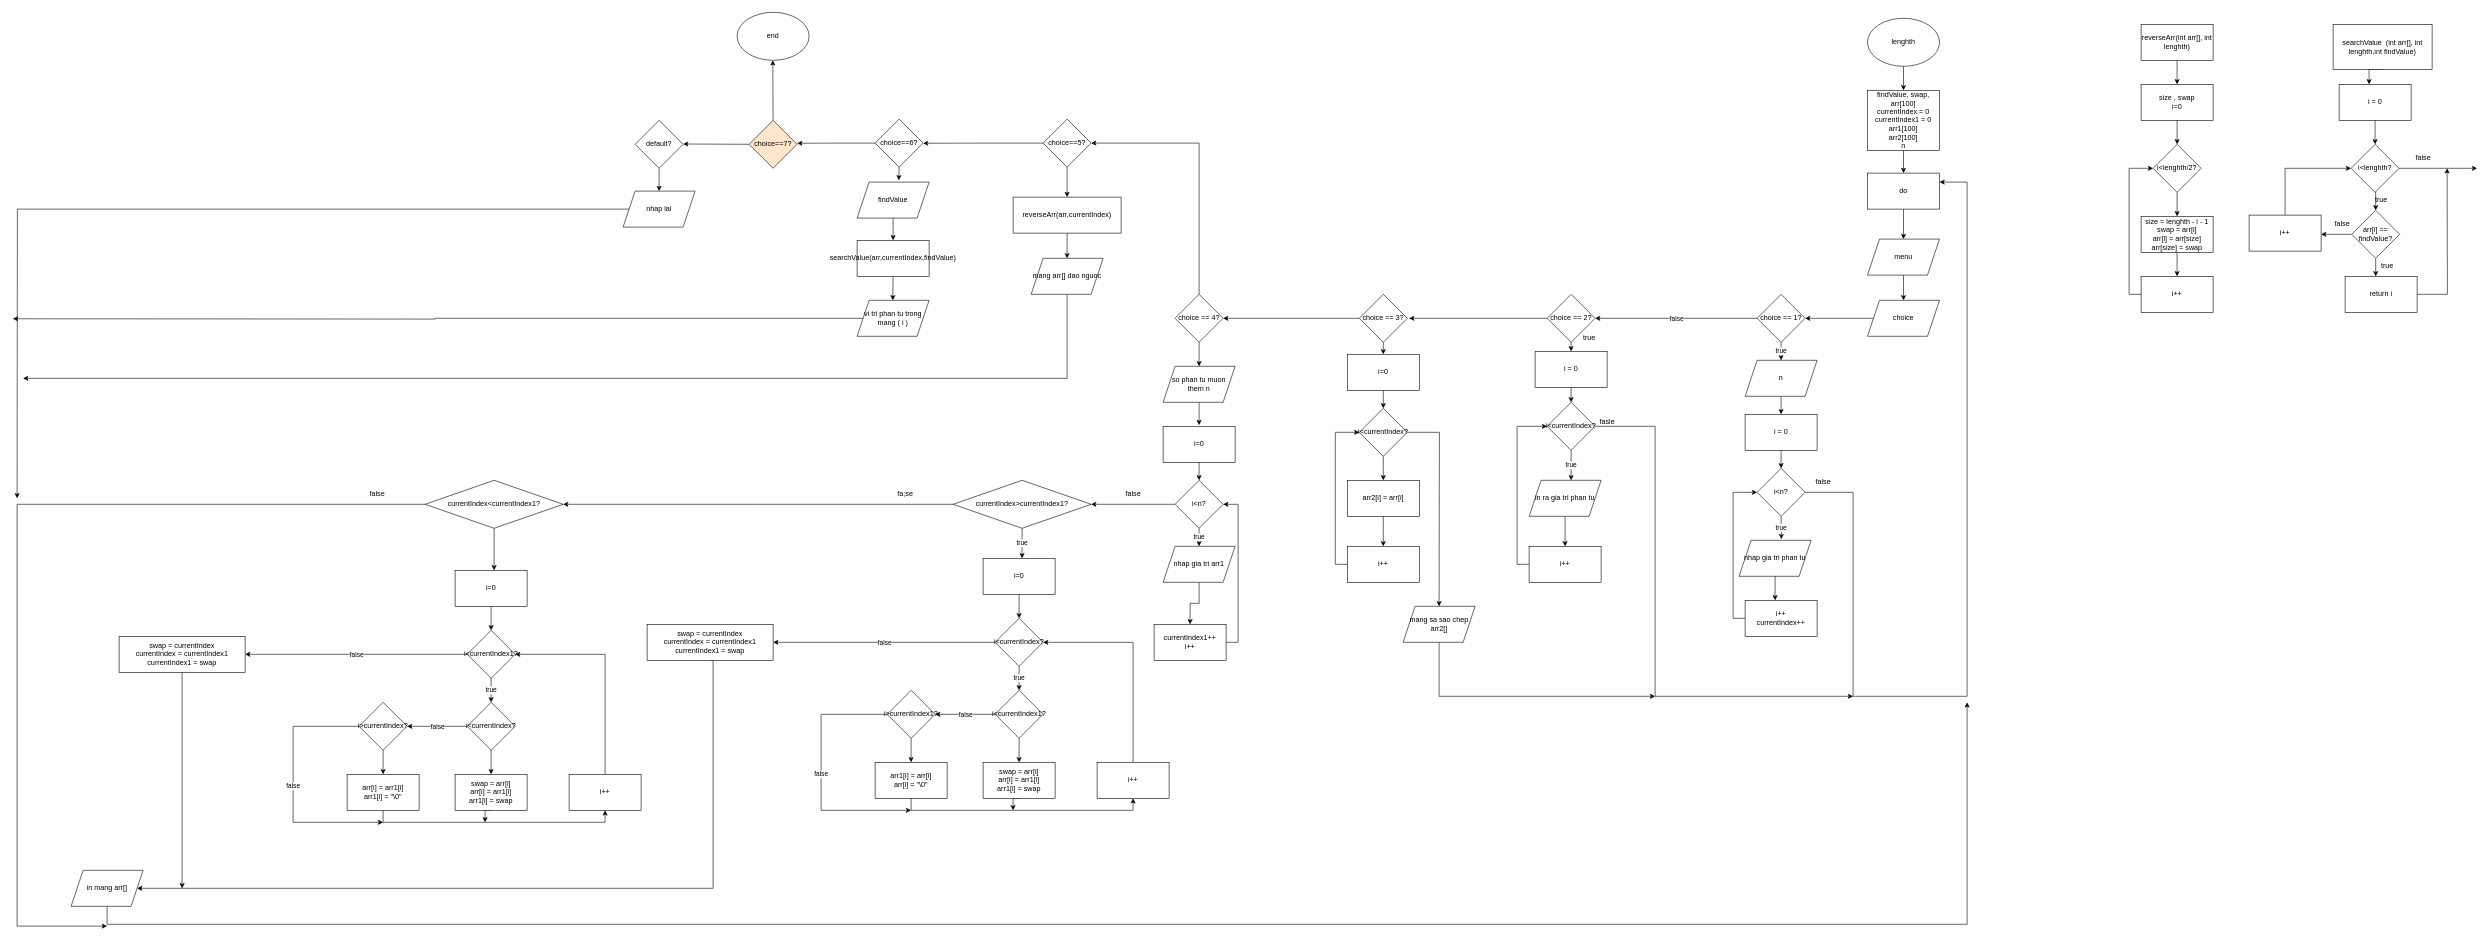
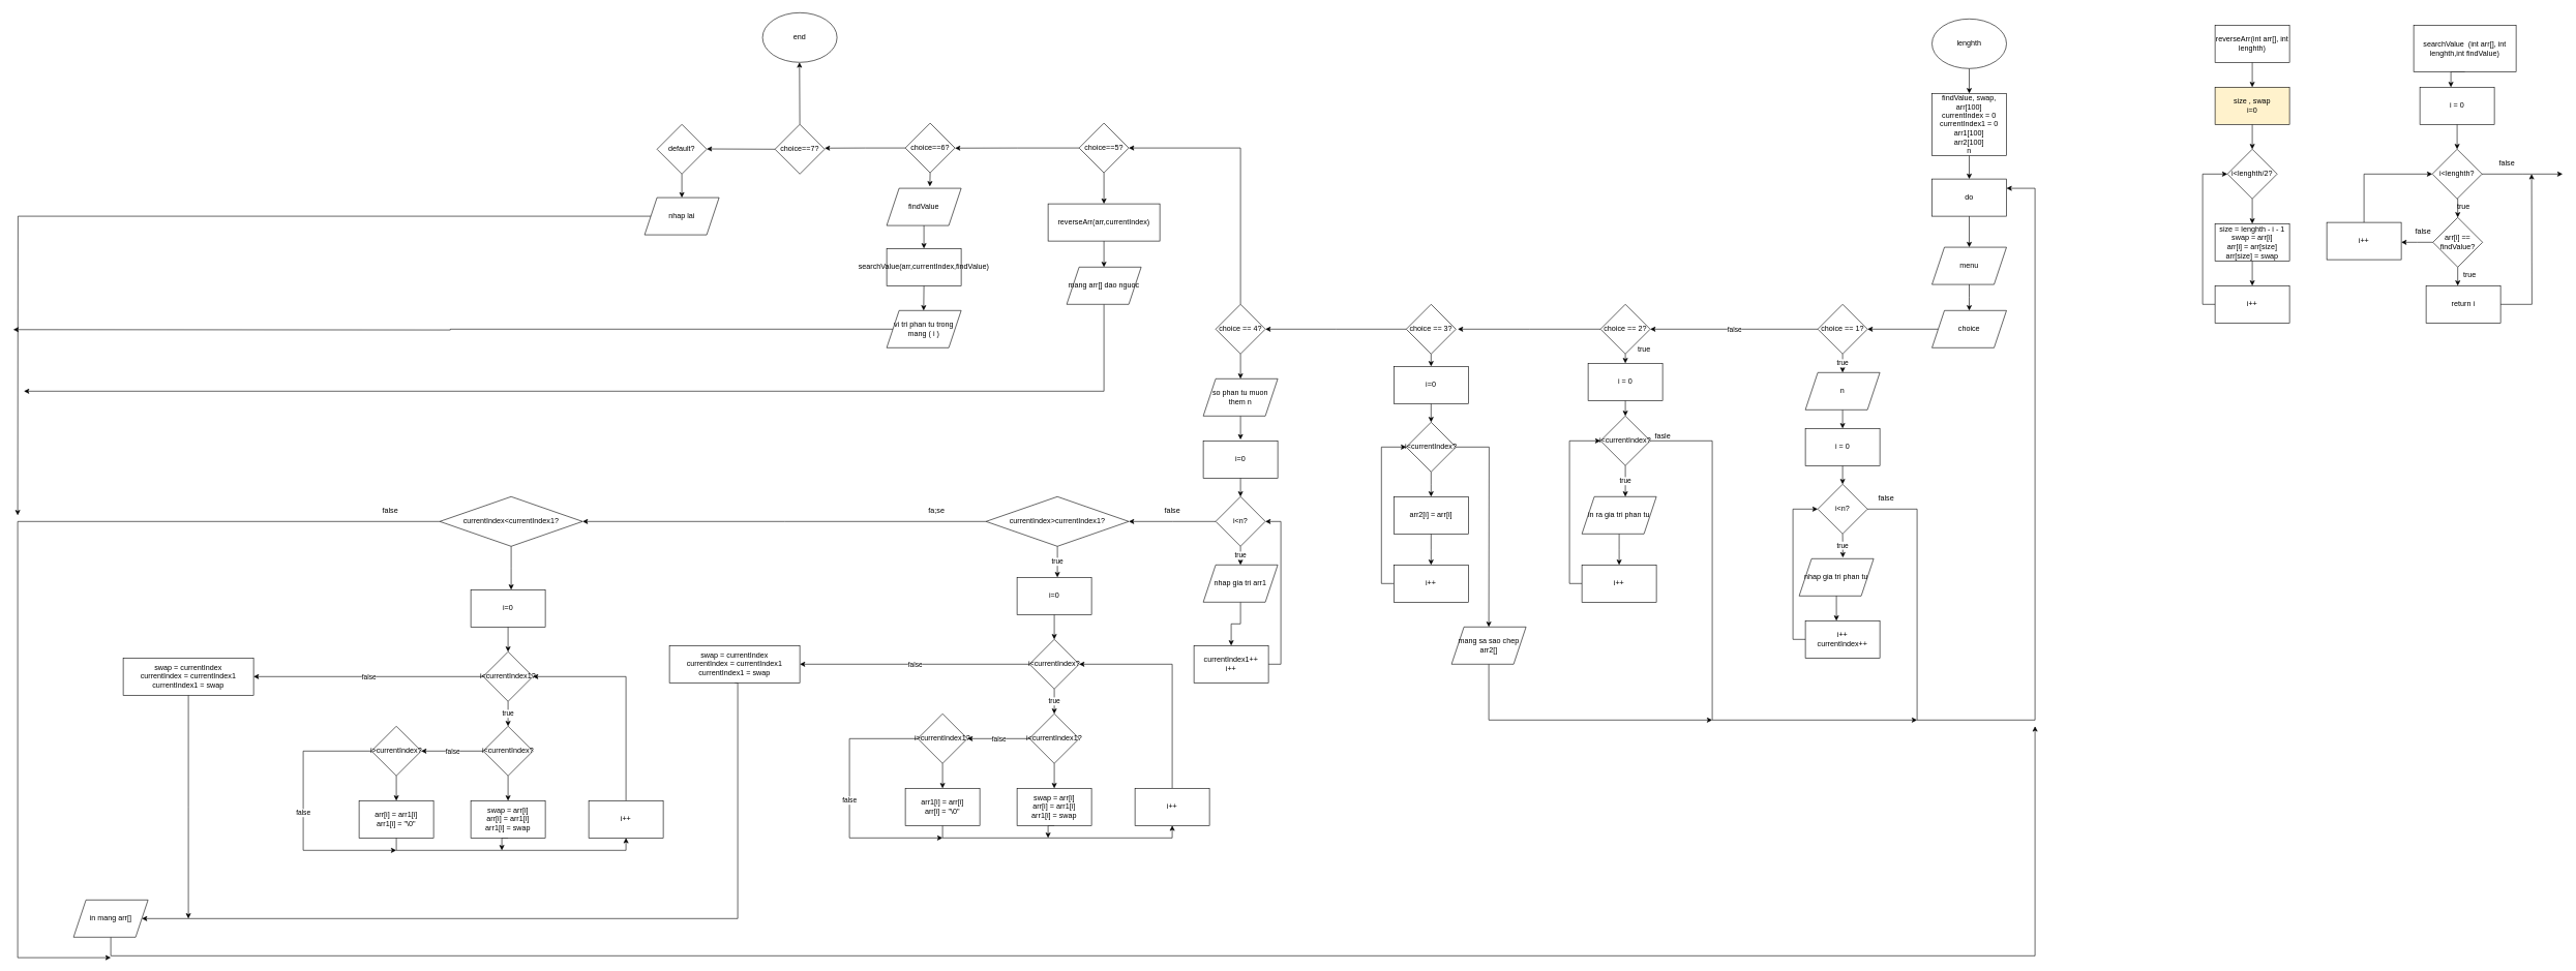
- <mxCell id="7" value="size , swap&lt;br&gt;i=0" style="rounded=0;whiteSpace=wrap;html=1;" vertex="1" parent="1"><mxGeometry x="3568" y="140" width="120" height="60" as="geometry" /></mxCell>
+ <mxCell id="7" value="size , swap&lt;br&gt;i=0" style="rounded=0;whiteSpace=wrap;html=1;fillColor=#fff2cc;" vertex="1" parent="1"><mxGeometry x="3568" y="140" width="120" height="60" as="geometry" /></mxCell>
- <mxCell id="164" value="choice==7?" style="rhombus;whiteSpace=wrap;html=1;fillColor=#ffe6cc;" vertex="1" parent="1"><mxGeometry x="1248" y="200" width="80" height="80" as="geometry" /></mxCell>
+ <mxCell id="164" value="choice==7?" style="rhombus;whiteSpace=wrap;html=1;" vertex="1" parent="1"><mxGeometry x="1248" y="200" width="80" height="80" as="geometry" /></mxCell>
